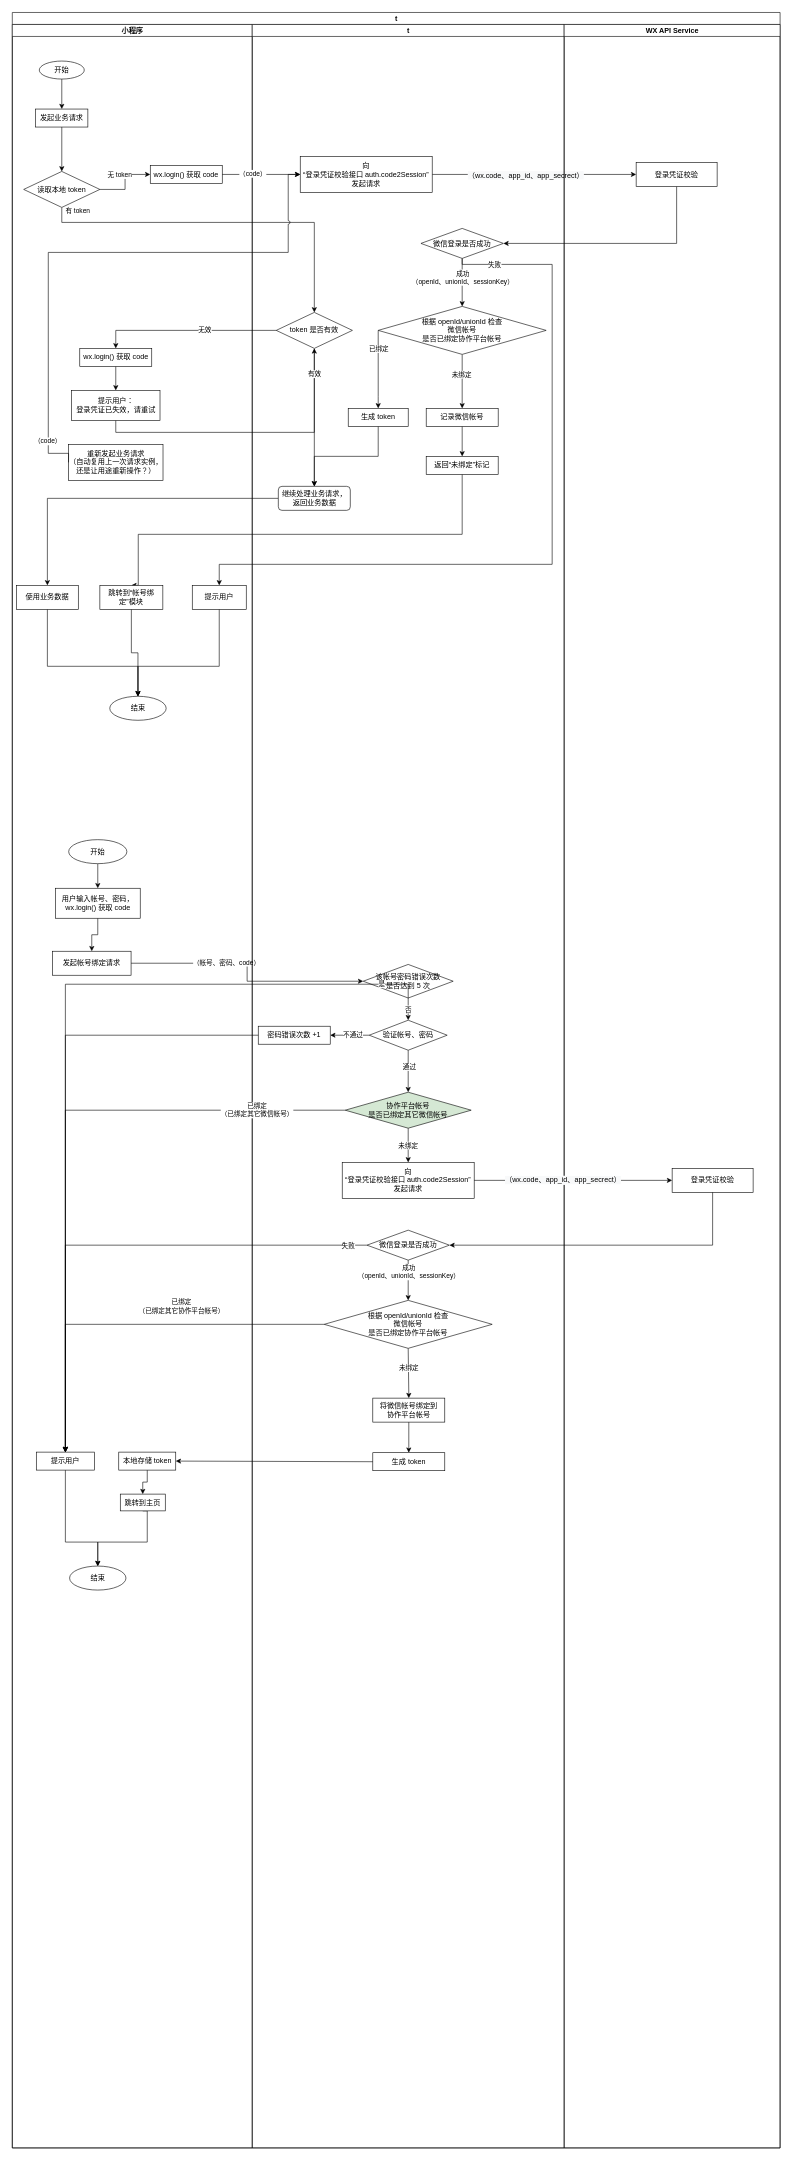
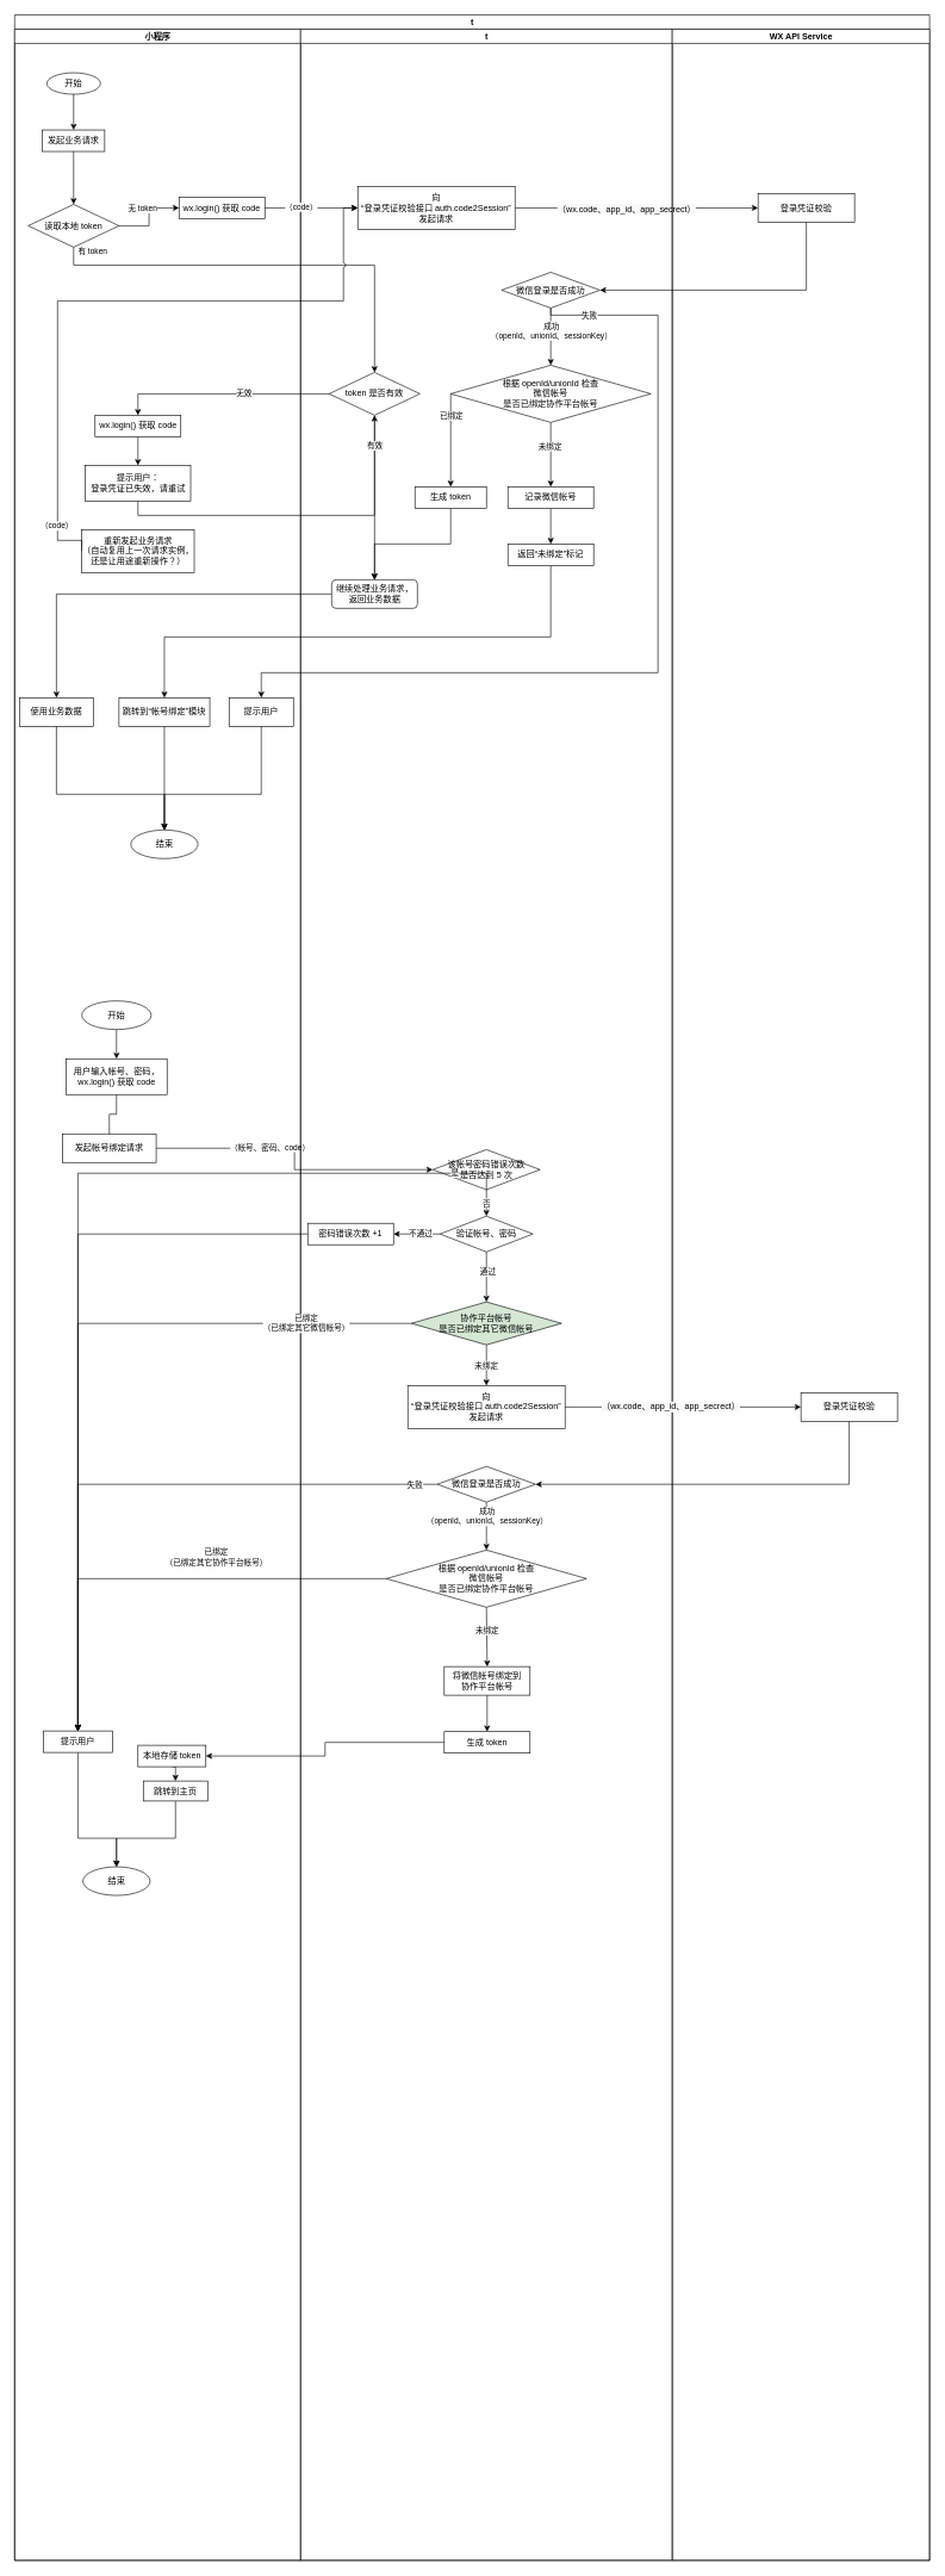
- <mxCell id="20" value="跳转到“帐号绑定”模块" style="rounded=0;whiteSpace=wrap;html=1;" parent="12" vertex="1"><mxGeometry x="146" y="935" width="105" height="40" as="geometry" /></mxCell>
+ <mxCell id="20" value="跳转到“帐号绑定”模块" style="rounded=0;whiteSpace=wrap;html=1;" parent="12" vertex="1"><mxGeometry x="146" y="935" width="127" height="40" as="geometry" /></mxCell>
- <mxCell id="26" style="edgeStyle=orthogonalEdgeStyle;rounded=0;sketch=0;jumpStyle=arc;jumpSize=10;orthogonalLoop=1;jettySize=auto;html=1;exitX=0.5;exitY=1;exitDx=0;exitDy=0;entryX=0.5;entryY=0;entryDx=0;entryDy=0;shadow=0;endArrow=classic;endFill=1;" parent="12" source="27" target="25" edge="1"><mxGeometry relative="1" as="geometry" /></mxCell>
+ <mxCell id="26" style="edgeStyle=orthogonalEdgeStyle;rounded=0;sketch=0;jumpStyle=arc;jumpSize=10;orthogonalLoop=1;jettySize=auto;html=1;exitX=0.5;exitY=1;exitDx=0;exitDy=0;entryX=0.5;entryY=0;entryDx=0;entryDy=0;shadow=0;endArrow=none;endFill=1;" parent="12" source="27" target="25" edge="1"><mxGeometry relative="1" as="geometry" /></mxCell>
- <mxCell id="44" value="本地存储 token" style="rounded=0;whiteSpace=wrap;html=1;" parent="12" vertex="1"><mxGeometry x="177.5" y="2380" width="95" height="30" as="geometry" /></mxCell>
+ <mxCell id="44" value="本地存储 token" style="rounded=0;whiteSpace=wrap;html=1;" parent="12" vertex="1"><mxGeometry x="172.5" y="2400" width="95" height="30" as="geometry" /></mxCell>
- <mxCell id="29" value="跳转到主页" style="rounded=0;whiteSpace=wrap;html=1;" parent="12" vertex="1"><mxGeometry x="180" y="2450" width="75" height="28" as="geometry" /></mxCell>
+ <mxCell id="29" value="跳转到主页" style="rounded=0;whiteSpace=wrap;html=1;" parent="12" vertex="1"><mxGeometry x="180" y="2450" width="90" height="28" as="geometry" /></mxCell>
